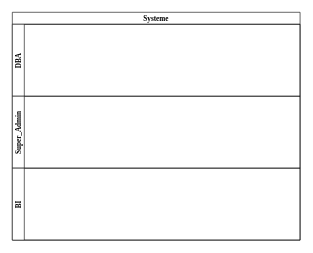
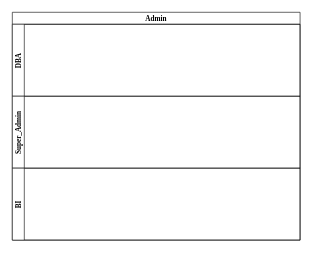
- <mxCell id="2" value="Systeme" style="swimlane;childLayout=stackLayout;resizeParent=1;resizeParentMax=0;horizontal=1;startSize=20;horizontalStack=0;labelBackgroundColor=none;labelBorderColor=none;fontFamily=Verdana;" parent="1" vertex="1"><mxGeometry x="20" y="20" width="480" height="380" as="geometry" /></mxCell>
+ <mxCell id="2" value="Admin" style="swimlane;childLayout=stackLayout;resizeParent=1;resizeParentMax=0;horizontal=1;startSize=20;horizontalStack=0;labelBackgroundColor=none;labelBorderColor=none;fontFamily=Verdana;" parent="1" vertex="1"><mxGeometry x="20" y="20" width="480" height="380" as="geometry" /></mxCell>
